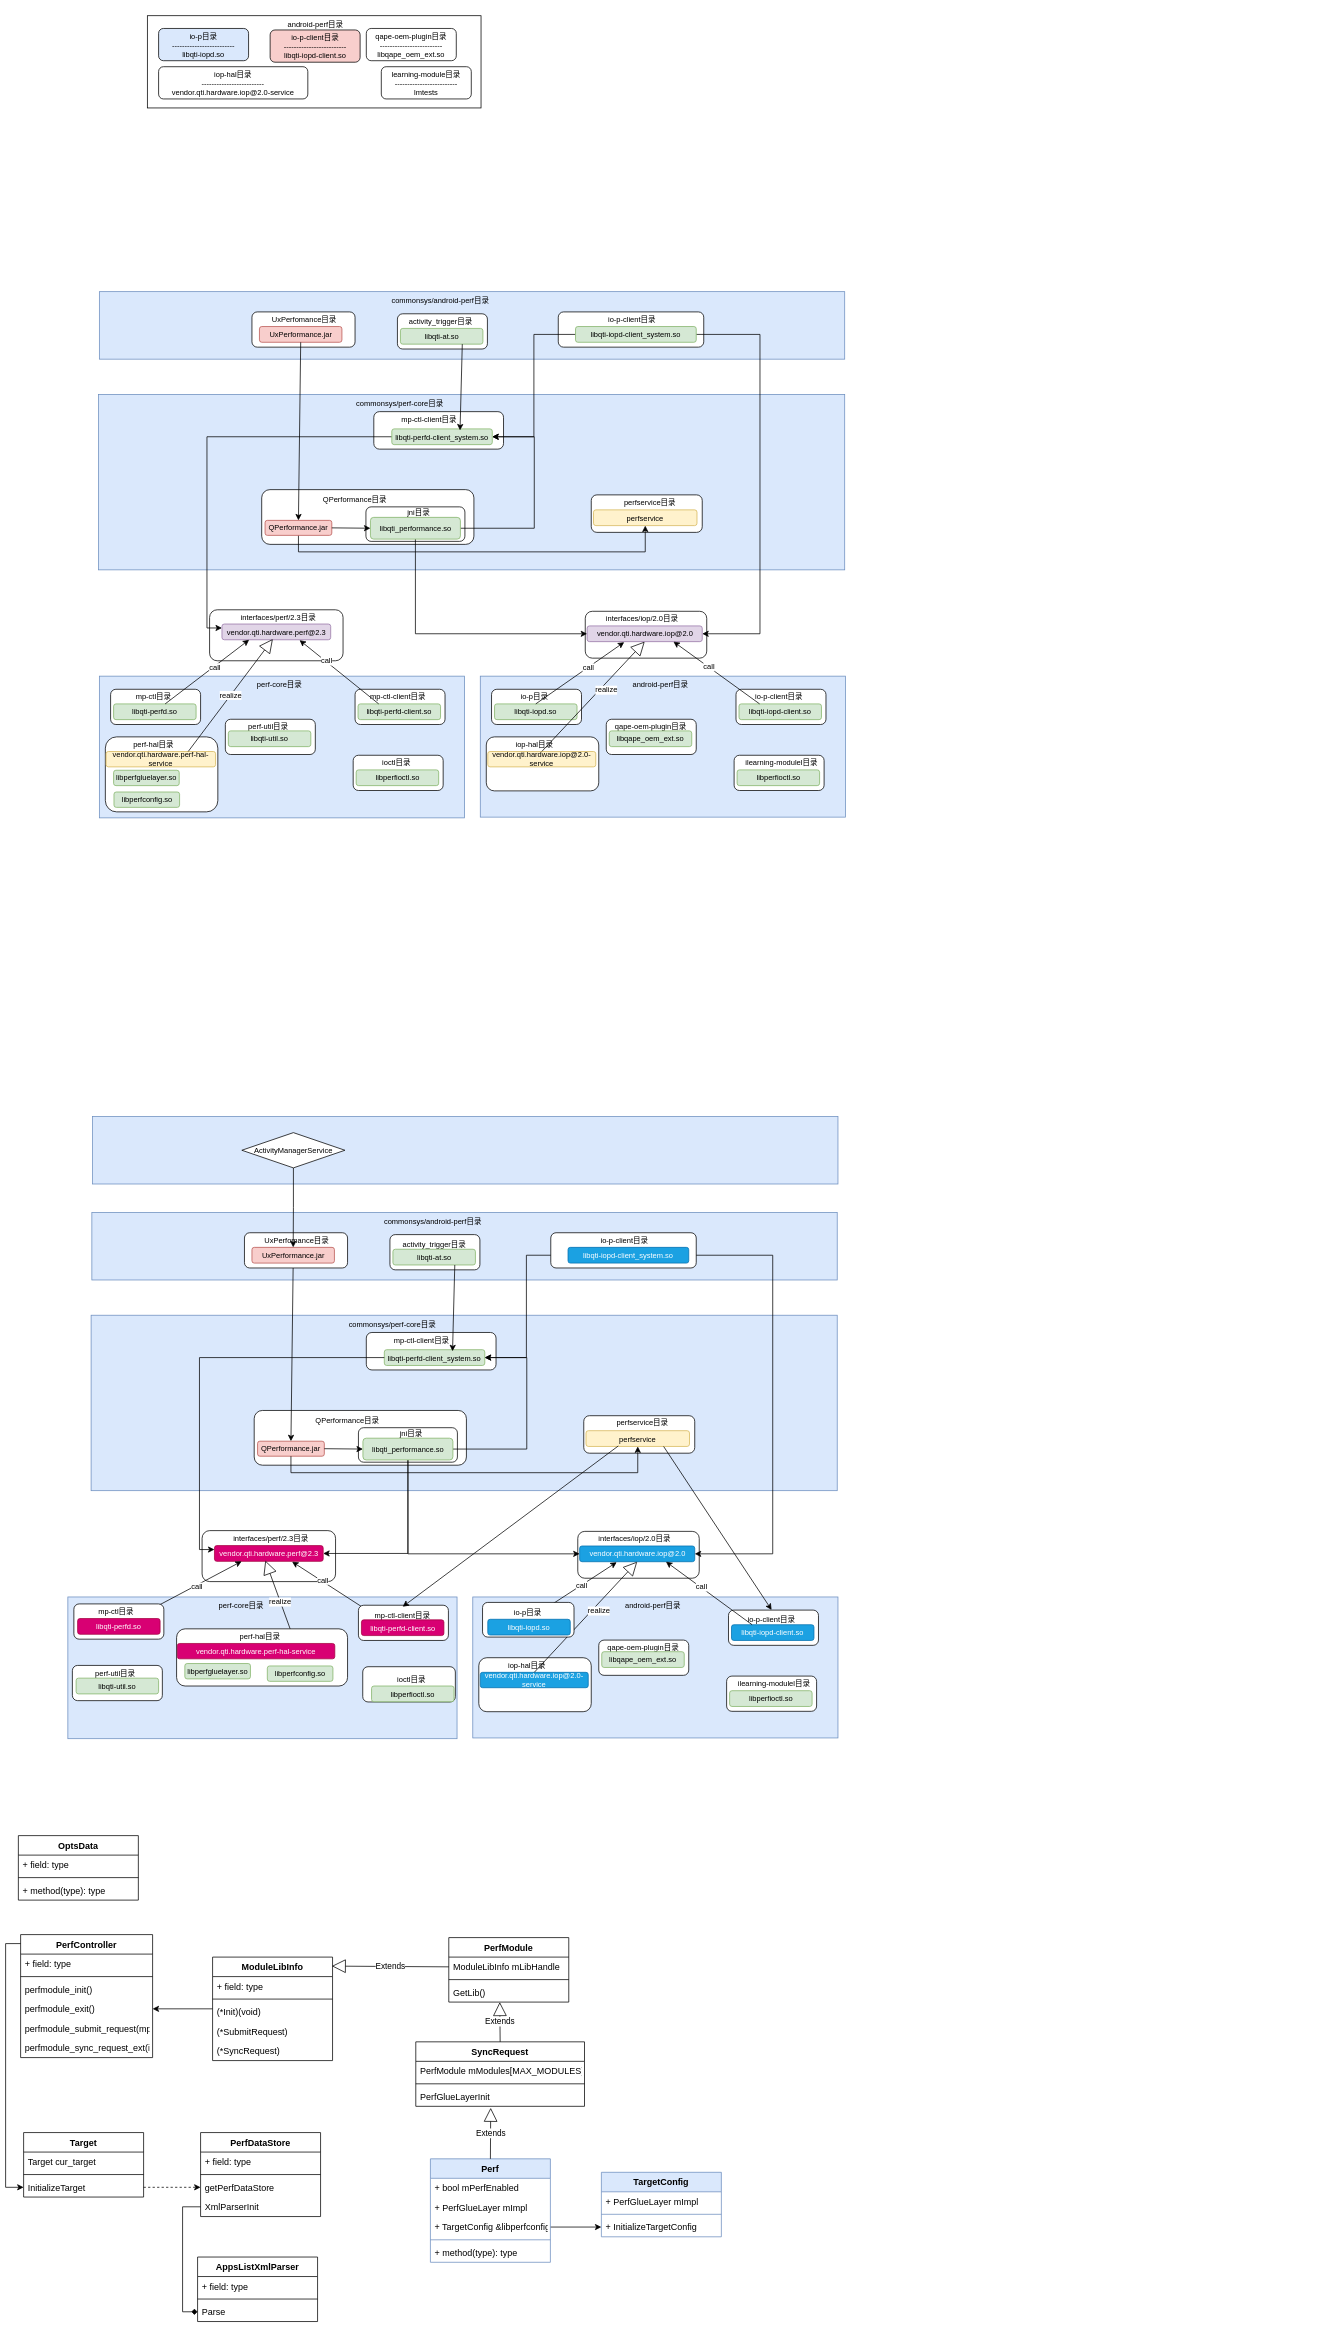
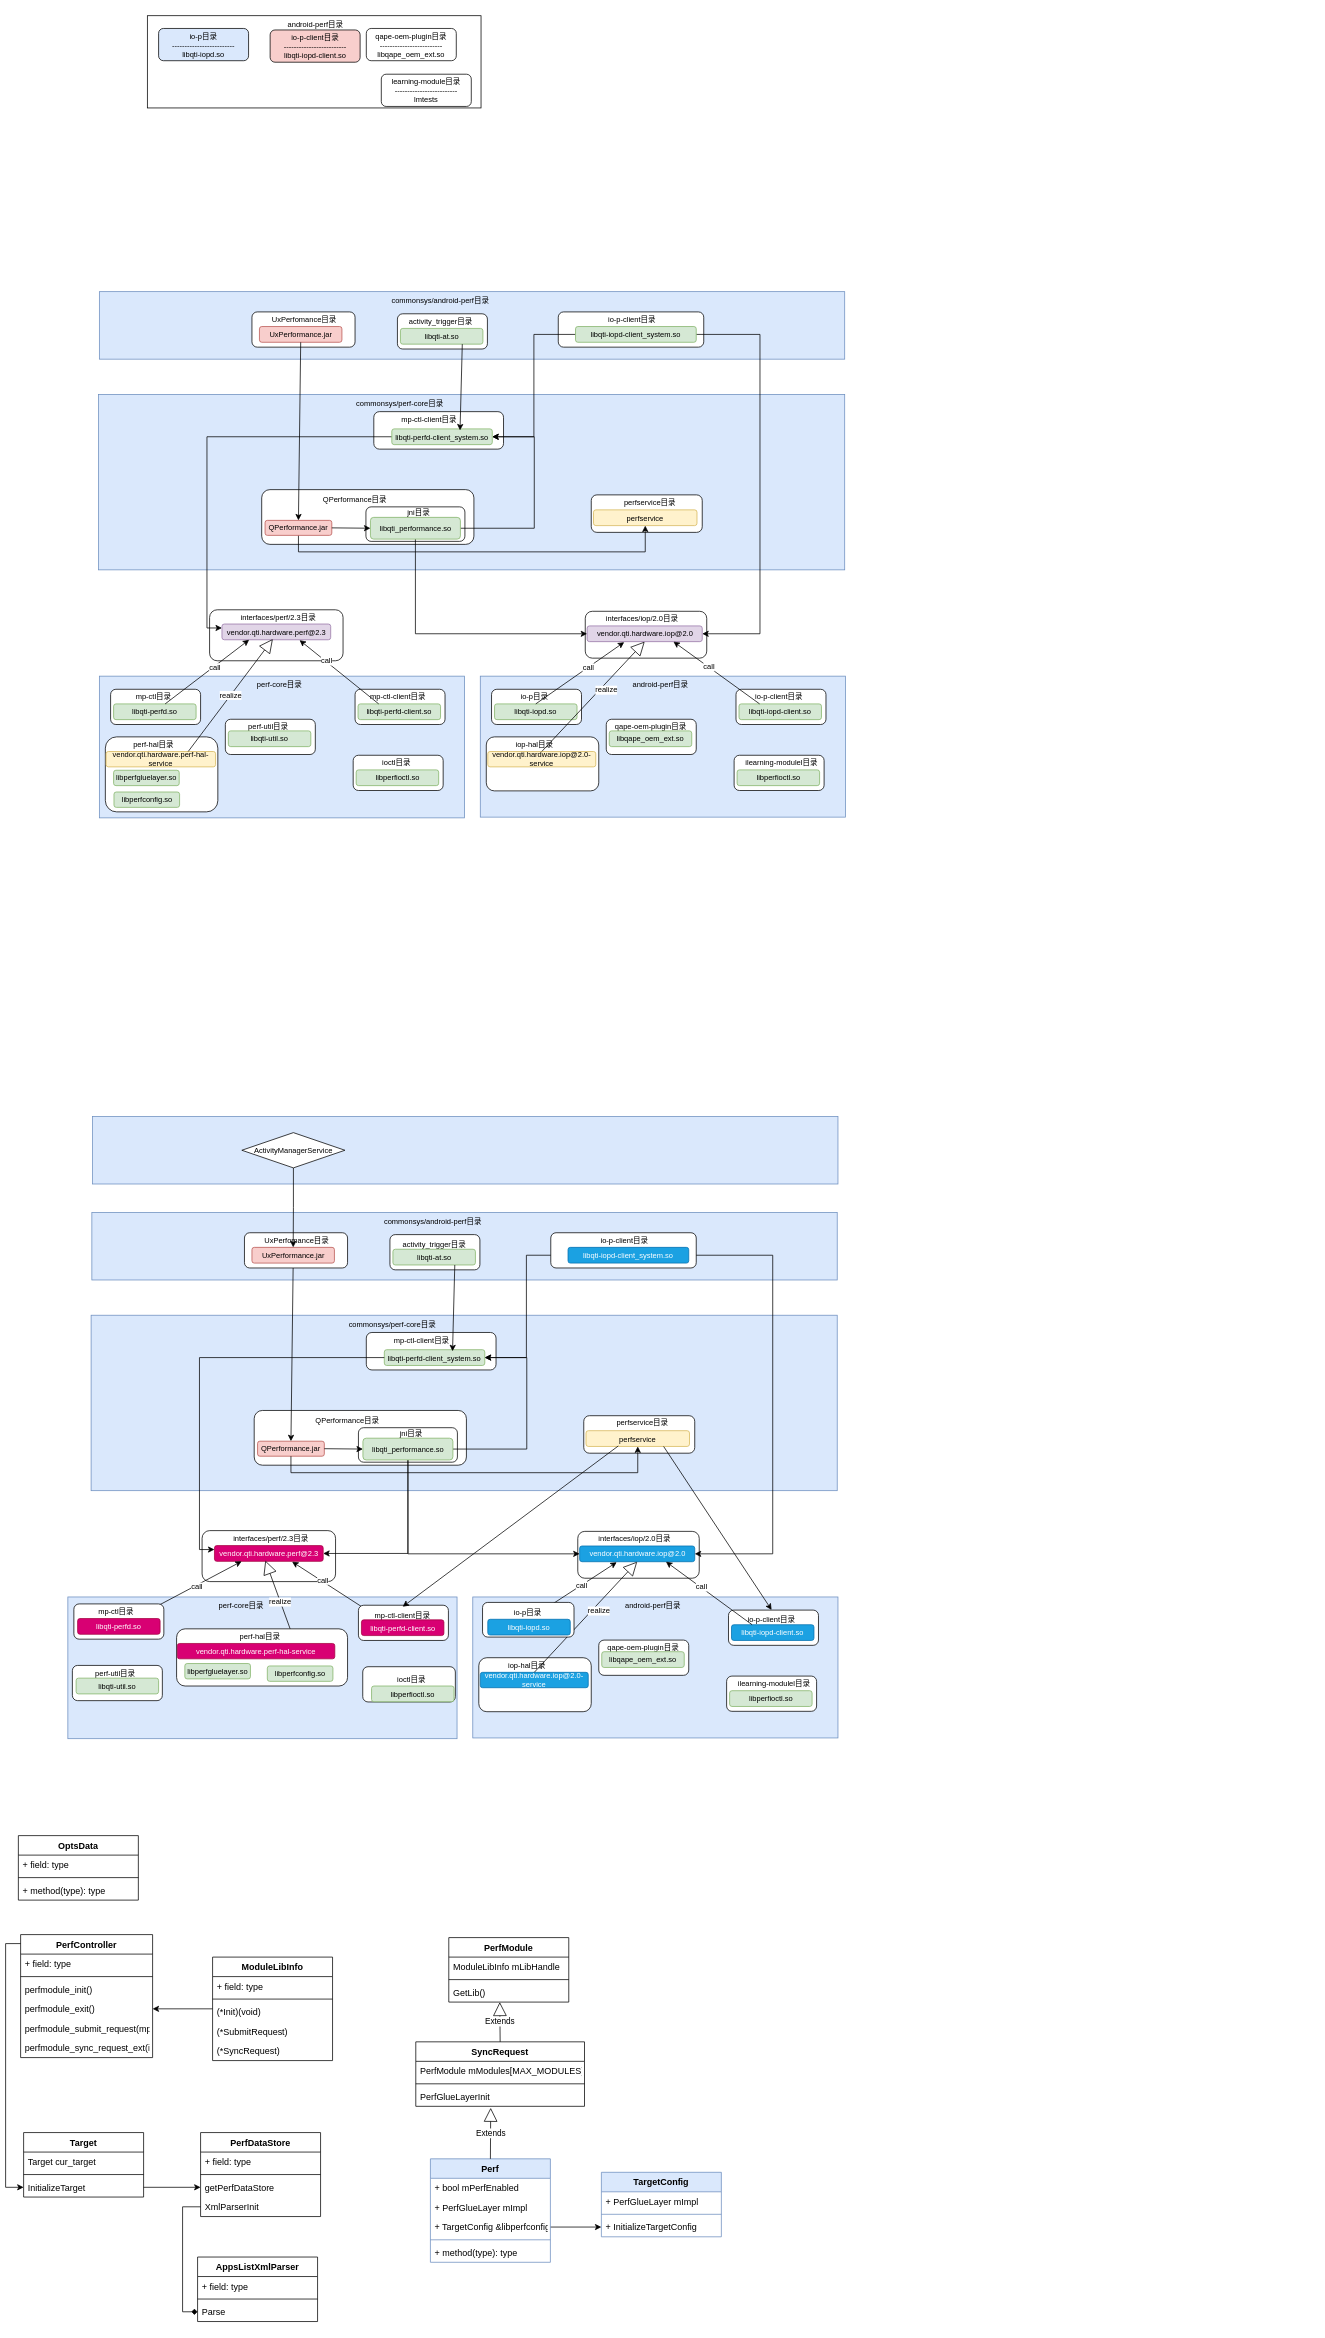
- <mxCell id="13" value="&lt;div style=&quot;font-size: 10px;&quot;&gt;iop-hal目录&lt;/div&gt;&lt;div style=&quot;font-size: 10px;&quot;&gt;-------------------------&lt;br style=&quot;font-size: 10px;&quot;&gt;&lt;/div&gt;vendor.qti.hardware.iop@2.0-service" style="rounded=1;whiteSpace=wrap;html=1;fontSize=10;" parent="3" vertex="1"><mxGeometry x="79" y="68" width="199" height="43" as="geometry" /></mxCell>
- <mxCell id="14" value="&lt;div style=&quot;font-size: 10px;&quot;&gt;learning-module目录&lt;/div&gt;&lt;div style=&quot;font-size: 10px;&quot;&gt;-------------------------&lt;br style=&quot;font-size: 10px;&quot;&gt;&lt;/div&gt;lmtests" style="rounded=1;whiteSpace=wrap;html=1;fontSize=10;" parent="3" vertex="1"><mxGeometry x="376" y="68" width="120" height="43" as="geometry" /></mxCell>
+ <mxCell id="14" value="&lt;div style=&quot;font-size: 10px;&quot;&gt;learning-module目录&lt;/div&gt;&lt;div style=&quot;font-size: 10px;&quot;&gt;-------------------------&lt;br style=&quot;font-size: 10px;&quot;&gt;&lt;/div&gt;lmtests" style="rounded=1;whiteSpace=wrap;html=1;fontSize=10;" parent="3" vertex="1"><mxGeometry x="376" y="78" width="120" height="43" as="geometry" /></mxCell>
- <mxCell id="225" value="Extends" style="endArrow=block;endSize=16;endFill=0;html=1;rounded=0;exitX=0;exitY=0.5;exitDx=0;exitDy=0;entryX=0.994;entryY=0.087;entryDx=0;entryDy=0;entryPerimeter=0;" parent="1" source="214" target="219" edge="1"><mxGeometry width="160" relative="1" as="geometry"><mxPoint x="423" y="2838" as="sourcePoint" /><mxPoint x="583" y="2838" as="targetPoint" /></mxGeometry></mxCell>
- <mxCell id="247" style="edgeStyle=orthogonalEdgeStyle;rounded=0;orthogonalLoop=1;jettySize=auto;html=1;entryX=0;entryY=0.5;entryDx=0;entryDy=0;dashed=1;" parent="1" source="236" target="245" edge="1"><mxGeometry relative="1" as="geometry" /></mxCell>
+ <mxCell id="247" style="edgeStyle=orthogonalEdgeStyle;rounded=0;orthogonalLoop=1;jettySize=auto;html=1;entryX=0;entryY=0.5;entryDx=0;entryDy=0;" parent="1" source="236" target="245" edge="1"><mxGeometry relative="1" as="geometry" /></mxCell>
